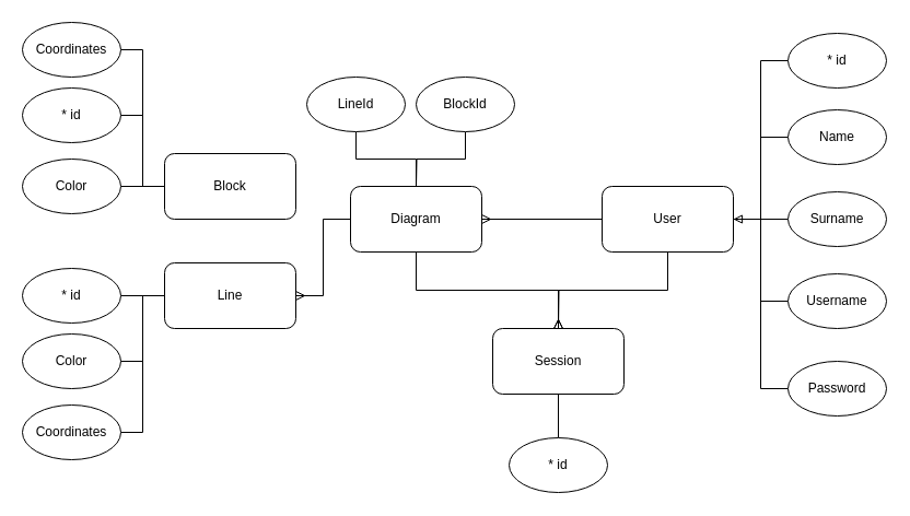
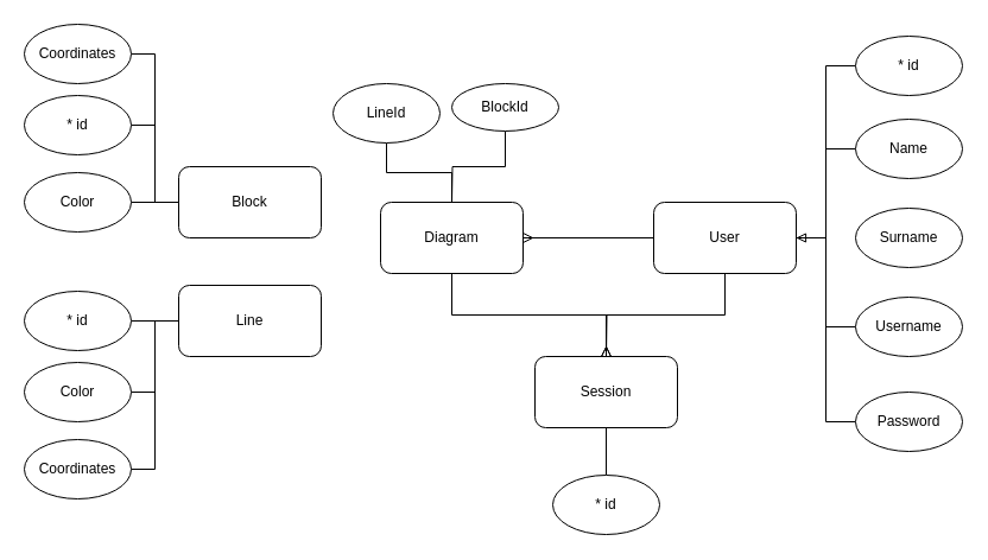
- <mxCell id="33" value="BlockId" style="ellipse;whiteSpace=wrap;html=1;" parent="1" vertex="1"><mxGeometry x="380" y="70" width="90" height="50" as="geometry" /></mxCell>
+ <mxCell id="33" value="BlockId" style="ellipse;whiteSpace=wrap;html=1;" parent="1" vertex="1"><mxGeometry x="380" y="70" width="90" height="40" as="geometry" /></mxCell>
- <mxCell id="2" style="edgeStyle=orthogonalEdgeStyle;rounded=0;orthogonalLoop=1;jettySize=auto;html=1;exitX=1;exitY=0.5;exitDx=0;exitDy=0;entryX=0;entryY=0.5;entryDx=0;entryDy=0;endArrow=none;endFill=0;" parent="1" source="5" target="12" edge="1"><mxGeometry relative="1" as="geometry" /></mxCell>
- <mxCell id="17" style="edgeStyle=orthogonalEdgeStyle;rounded=0;orthogonalLoop=1;jettySize=auto;html=1;exitX=0;exitY=0.5;exitDx=0;exitDy=0;entryX=1;entryY=0.5;entryDx=0;entryDy=0;endArrow=ERmany;endFill=0;" parent="1" source="18" target="27" edge="1"><mxGeometry relative="1" as="geometry" /></mxCell>
